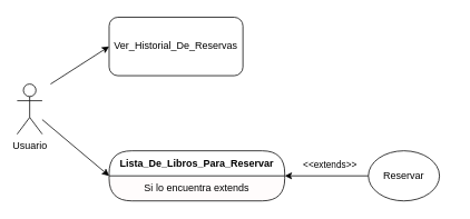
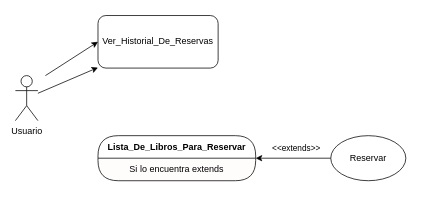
- <mxCell id="11" value="" style="endArrow=classic;html=1;rounded=0;entryX=0;entryY=0;entryDx=0;entryDy=0;" edge="1" parent="1" source="2" target="6"><mxGeometry width="50" height="50" relative="1" as="geometry"><mxPoint x="70" y="170" as="sourcePoint" /><mxPoint x="140" y="65" as="targetPoint" /></mxGeometry></mxCell>
+ <mxCell id="11" value="" style="endArrow=classic;html=1;rounded=0;" edge="1" parent="1" source="2" target="3"><mxGeometry width="50" height="50" relative="1" as="geometry"><mxPoint x="70" y="170" as="sourcePoint" /><mxPoint x="140" y="65" as="targetPoint" /></mxGeometry></mxCell>
- <mxCell id="4" value="Reservar" style="ellipse;whiteSpace=wrap;html=1;" vertex="1" parent="1"><mxGeometry x="440" y="180" width="85" height="60" as="geometry" /></mxCell>
+ <mxCell id="4" value="Reservar" style="ellipse;whiteSpace=wrap;html=1;" vertex="1" parent="1"><mxGeometry x="440" y="180" width="100" height="60" as="geometry" /></mxCell>
